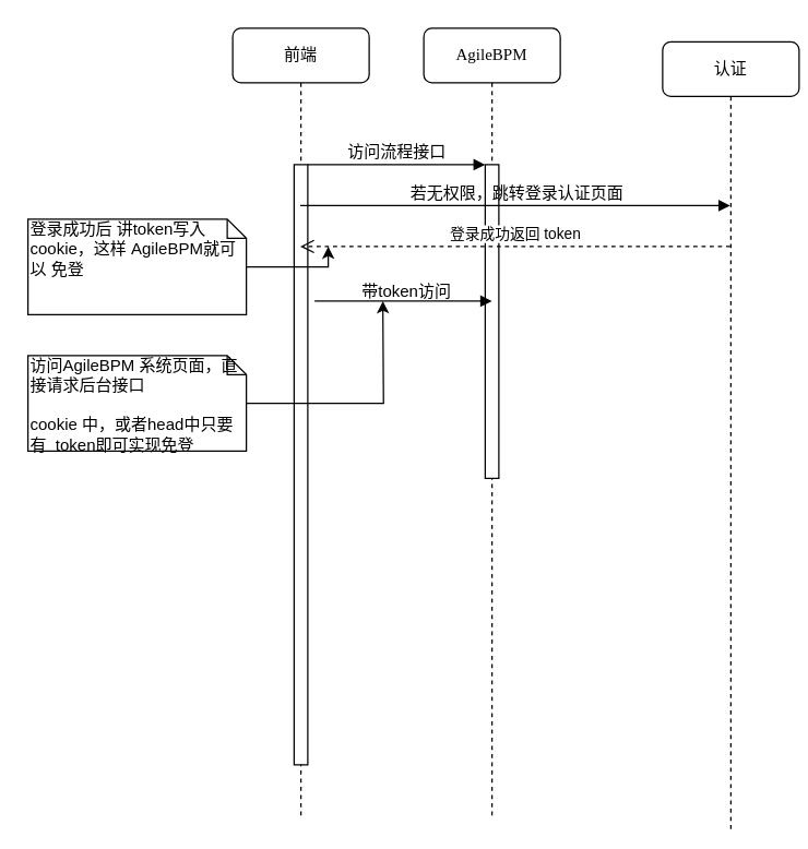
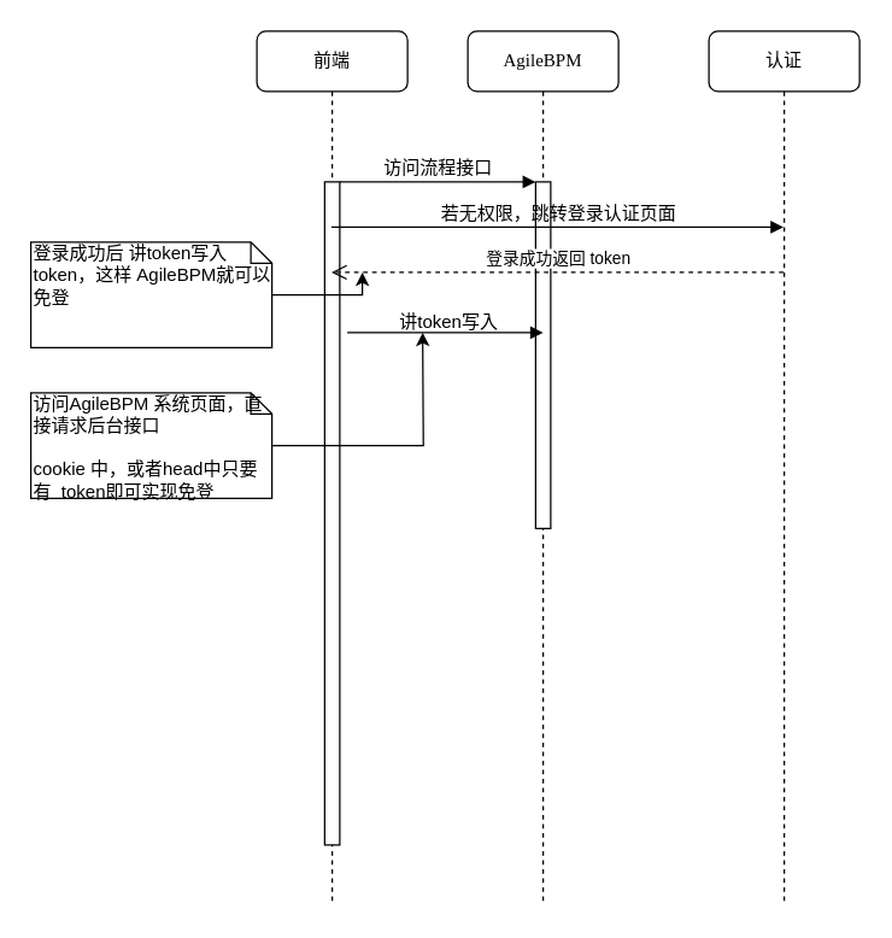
- <mxCell id="13" value="登录成功后 讲token写入 cookie，这样 AgileBPM就可以 免登" style="shape=note;whiteSpace=wrap;html=1;size=14;verticalAlign=top;align=left;spacingTop=-6;" vertex="1" parent="1"><mxGeometry x="20" y="160" width="160" height="70" as="geometry" /></mxCell>
+ <mxCell id="13" value="登录成功后 讲token写入 token，这样 AgileBPM就可以 免登" style="shape=note;whiteSpace=wrap;html=1;size=14;verticalAlign=top;align=left;spacingTop=-6;" vertex="1" parent="1"><mxGeometry x="20" y="160" width="160" height="70" as="geometry" /></mxCell>
- <mxCell id="16" value="带token访问" style="text;html=1;resizable=0;points=[];autosize=1;align=left;verticalAlign=top;spacingTop=-4;" vertex="1" parent="1"><mxGeometry x="263" y="203" width="80" height="20" as="geometry" /></mxCell>
+ <mxCell id="16" value="讲token写入" style="text;html=1;resizable=0;points=[];autosize=1;align=left;verticalAlign=top;spacingTop=-4;" vertex="1" parent="1"><mxGeometry x="263" y="203" width="80" height="20" as="geometry" /></mxCell>
- <mxCell id="4" value="认证" style="shape=umlLifeline;perimeter=lifelinePerimeter;whiteSpace=wrap;html=1;container=1;collapsible=0;recursiveResize=0;outlineConnect=0;rounded=1;shadow=0;comic=0;labelBackgroundColor=none;strokeColor=#000000;strokeWidth=1;fillColor=#FFFFFF;fontFamily=Verdana;fontSize=12;fontColor=#000000;align=center;" parent="1" vertex="1"><mxGeometry x="485" y="30" width="100" height="580" as="geometry" /></mxCell>
+ <mxCell id="4" value="认证" style="shape=umlLifeline;perimeter=lifelinePerimeter;whiteSpace=wrap;html=1;container=1;collapsible=0;recursiveResize=0;outlineConnect=0;rounded=1;shadow=0;comic=0;labelBackgroundColor=none;strokeColor=#000000;strokeWidth=1;fillColor=#FFFFFF;fontFamily=Verdana;fontSize=12;fontColor=#000000;align=center;" parent="1" vertex="1"><mxGeometry x="470" y="20" width="100" height="580" as="geometry" /></mxCell>
